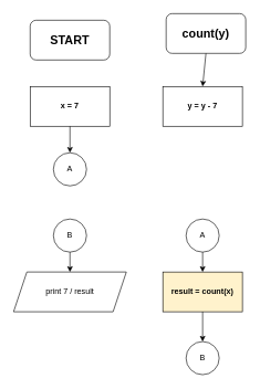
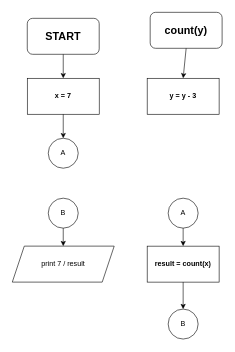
+ <mxCell id="3" value="" style="endArrow=classic;html=1;exitX=0.5;exitY=1;exitDx=0;exitDy=0;" parent="1" source="2" edge="1" target="4"><mxGeometry width="50" height="50" relative="1" as="geometry"><mxPoint x="802" y="320" as="sourcePoint" /><mxPoint x="532" y="150" as="targetPoint" /></mxGeometry></mxCell>
- <mxCell id="16" value="&lt;b&gt;y = y - 7&lt;/b&gt;" style="rounded=0;whiteSpace=wrap;html=1;" vertex="1" parent="1"><mxGeometry x="245" y="130" width="120" height="60" as="geometry" /></mxCell>
+ <mxCell id="16" value="&lt;b&gt;y = y - 3&lt;/b&gt;" style="rounded=0;whiteSpace=wrap;html=1;" vertex="1" parent="1"><mxGeometry x="245" y="130" width="120" height="60" as="geometry" /></mxCell>
- <mxCell id="6" value="&lt;b&gt;result = count(x)&lt;/b&gt;" style="rounded=0;whiteSpace=wrap;html=1;fillColor=#fff2cc;" vertex="1" parent="1"><mxGeometry x="245" y="410" width="120" height="60" as="geometry" /></mxCell>
+ <mxCell id="6" value="&lt;b&gt;result = count(x)&lt;/b&gt;" style="rounded=0;whiteSpace=wrap;html=1;" vertex="1" parent="1"><mxGeometry x="245" y="410" width="120" height="60" as="geometry" /></mxCell>
